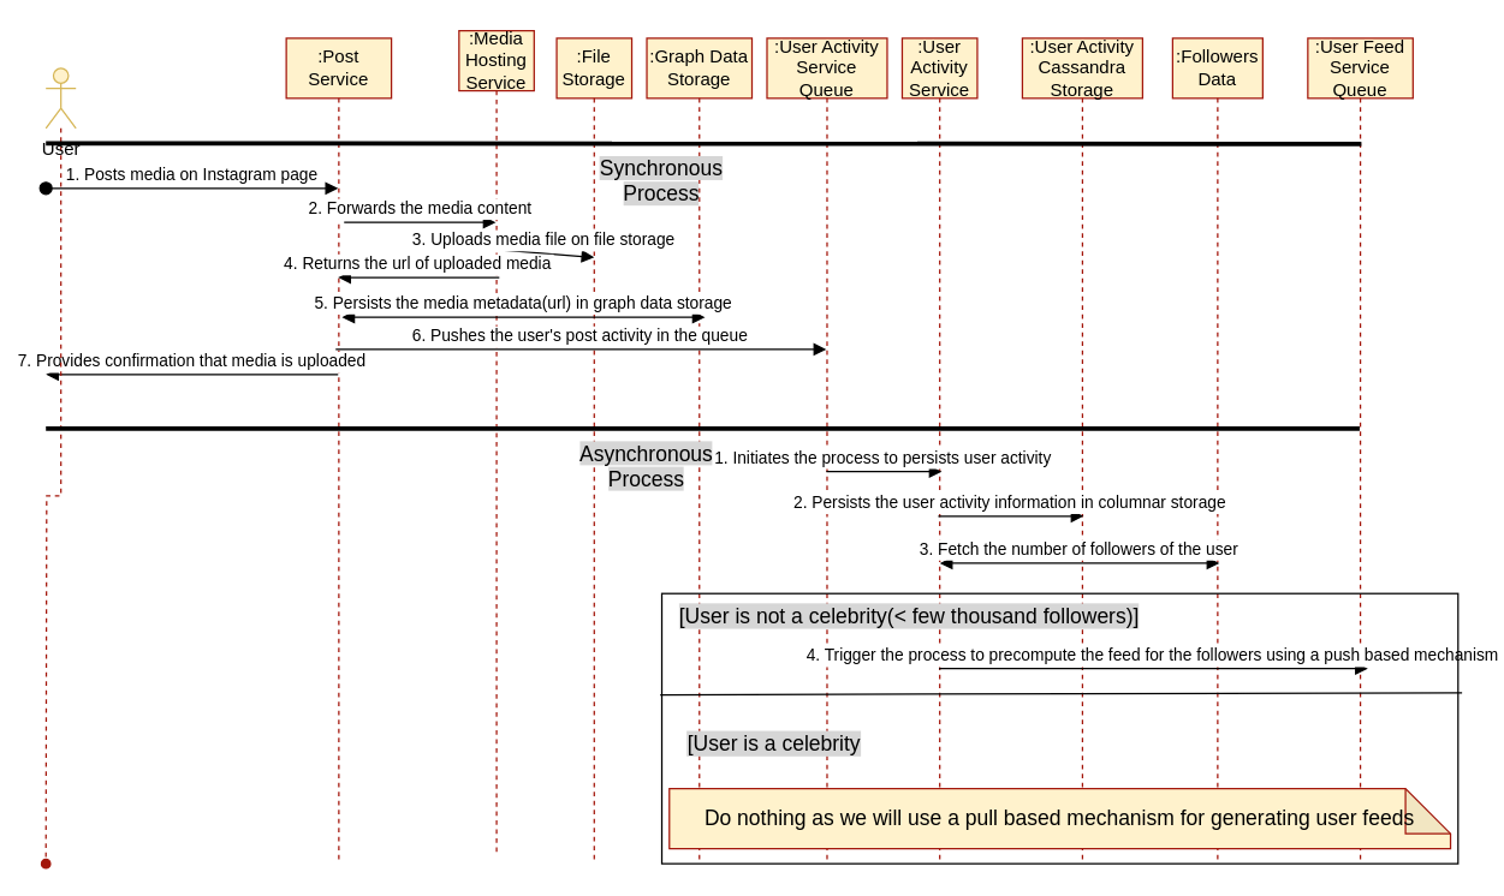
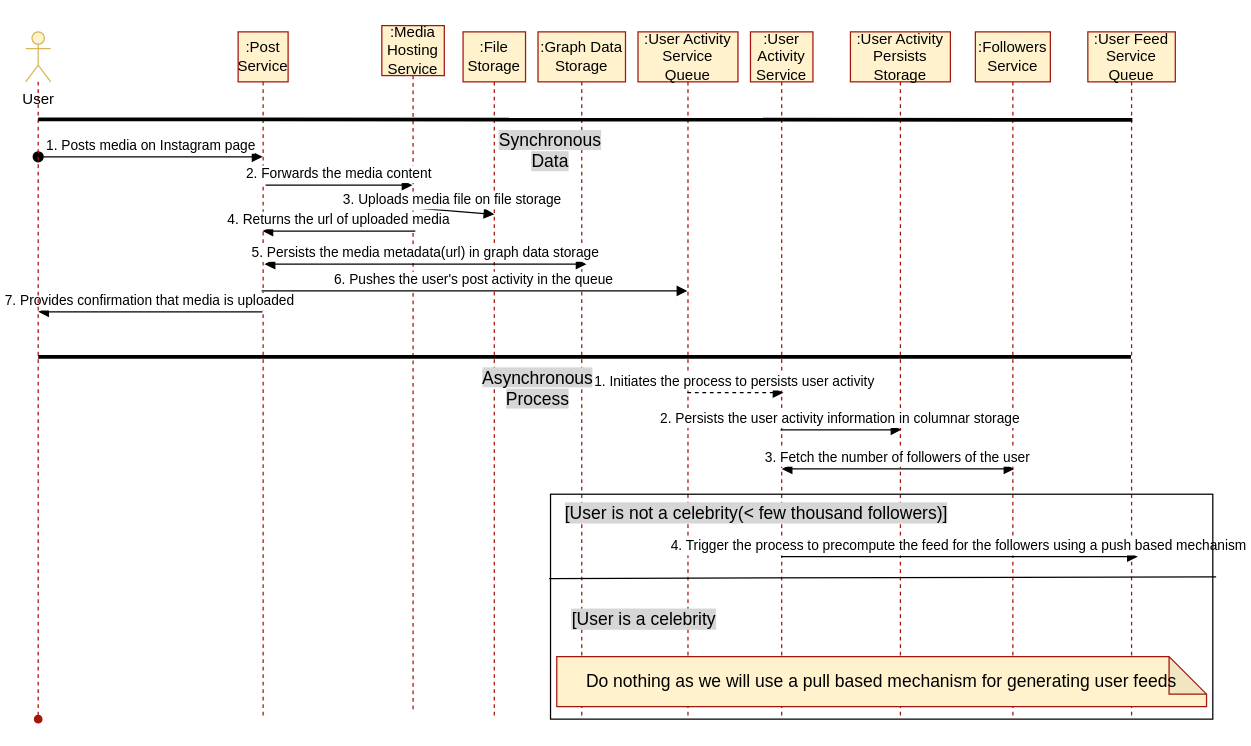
- <mxCell id="13" value=":User Activity Cassandra Storage" style="shape=umlLifeline;perimeter=lifelinePerimeter;container=1;collapsible=0;recursiveResize=0;rounded=0;shadow=0;strokeWidth=1;align=center;whiteSpace=wrap;fillColor=#fff2cc;strokeColor=#A3160B;" vertex="1" parent="1"><mxGeometry x="680" y="25" width="80" height="550" as="geometry" /></mxCell>
+ <mxCell id="13" value=":User Activity Persists Storage" style="shape=umlLifeline;perimeter=lifelinePerimeter;container=1;collapsible=0;recursiveResize=0;rounded=0;shadow=0;strokeWidth=1;align=center;whiteSpace=wrap;fillColor=#fff2cc;strokeColor=#A3160B;" vertex="1" parent="1"><mxGeometry x="680" y="25" width="80" height="550" as="geometry" /></mxCell>
- <mxCell id="14" value=":Followers Data" style="shape=umlLifeline;perimeter=lifelinePerimeter;container=1;collapsible=0;recursiveResize=0;rounded=0;shadow=0;strokeWidth=1;align=center;whiteSpace=wrap;fillColor=#fff2cc;strokeColor=#A3160B;" vertex="1" parent="1"><mxGeometry x="780" y="25" width="60" height="550" as="geometry" /></mxCell>
+ <mxCell id="14" value=":Followers Service" style="shape=umlLifeline;perimeter=lifelinePerimeter;container=1;collapsible=0;recursiveResize=0;rounded=0;shadow=0;strokeWidth=1;align=center;whiteSpace=wrap;fillColor=#fff2cc;strokeColor=#A3160B;" vertex="1" parent="1"><mxGeometry x="780" y="25" width="60" height="550" as="geometry" /></mxCell>
- <mxCell id="21" value="User" style="shape=umlActor;verticalLabelPosition=bottom;verticalAlign=top;html=1;outlineConnect=0;fillColor=#fff2cc;strokeColor=#d6b656;" vertex="1" parent="1"><mxGeometry x="30" y="45" width="20" height="40" as="geometry" /></mxCell>
+ <mxCell id="21" value="User" style="shape=umlActor;verticalLabelPosition=bottom;verticalAlign=top;html=1;outlineConnect=0;fillColor=#fff2cc;strokeColor=#d6b656;" vertex="1" parent="1"><mxGeometry x="20" y="25" width="20" height="40" as="geometry" /></mxCell>
- <mxCell id="10" value="&lt;font style=&quot;font-size: 14px ; background-color: rgb(214 , 214 , 214)&quot;&gt;Synchronous Process&lt;/font&gt;" style="text;html=1;strokeColor=none;fillColor=none;align=center;verticalAlign=middle;whiteSpace=wrap;rounded=0;" vertex="1" parent="8"><mxGeometry x="-20" y="80" width="60" height="30" as="geometry" /></mxCell>
+ <mxCell id="10" value="&lt;font style=&quot;font-size: 14px ; background-color: rgb(214 , 214 , 214)&quot;&gt;Synchronous Data&lt;/font&gt;" style="text;html=1;strokeColor=none;fillColor=none;align=center;verticalAlign=middle;whiteSpace=wrap;rounded=0;" vertex="1" parent="8"><mxGeometry x="-20" y="80" width="60" height="30" as="geometry" /></mxCell>
- <mxCell id="2" value=":Post Service" style="shape=umlLifeline;perimeter=lifelinePerimeter;container=1;collapsible=0;recursiveResize=0;rounded=0;shadow=0;strokeWidth=1;whiteSpace=wrap;fillColor=#fff2cc;strokeColor=#A3160B;" parent="1" vertex="1"><mxGeometry x="190" y="25" width="70" height="550" as="geometry" /></mxCell>
+ <mxCell id="2" value=":Post Service" style="shape=umlLifeline;perimeter=lifelinePerimeter;container=1;collapsible=0;recursiveResize=0;rounded=0;shadow=0;strokeWidth=1;whiteSpace=wrap;fillColor=#fff2cc;strokeColor=#A3160B;" parent="1" vertex="1"><mxGeometry x="190" y="25" width="40" height="550" as="geometry" /></mxCell>
- <mxCell id="26" value="1. Initiates the process to persists user activity" style="verticalAlign=bottom;endArrow=block;shadow=0;strokeWidth=1;entryX=0.528;entryY=0.525;entryDx=0;entryDy=0;entryPerimeter=0;" edge="1" parent="1" source="11" target="12"><mxGeometry relative="1" as="geometry"><mxPoint x="218.8" y="259.19" as="sourcePoint" /><mxPoint x="40" y="259" as="targetPoint" /></mxGeometry></mxCell>
+ <mxCell id="26" value="1. Initiates the process to persists user activity" style="verticalAlign=bottom;endArrow=block;shadow=0;strokeWidth=1;entryX=0.528;entryY=0.525;entryDx=0;entryDy=0;entryPerimeter=0;dashed=1;" edge="1" parent="1" source="11" target="12"><mxGeometry relative="1" as="geometry"><mxPoint x="218.8" y="259.19" as="sourcePoint" /><mxPoint x="40" y="259" as="targetPoint" /></mxGeometry></mxCell>
